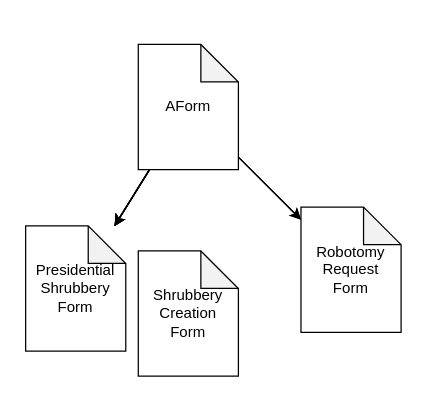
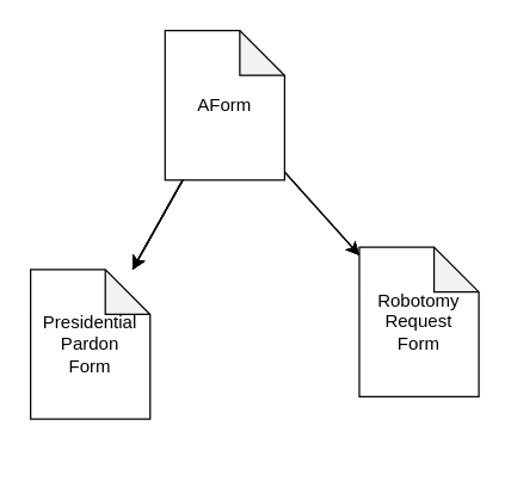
- <mxCell id="9" value="AForm" style="shape=note;whiteSpace=wrap;html=1;backgroundOutline=1;darkOpacity=0.05;" parent="1" vertex="1"><mxGeometry x="110" y="35" width="80" height="100" as="geometry" /></mxCell>
+ <mxCell id="9" value="AForm" style="shape=note;whiteSpace=wrap;html=1;backgroundOutline=1;darkOpacity=0.05;" parent="1" vertex="1"><mxGeometry x="110" y="20" width="80" height="100" as="geometry" /></mxCell>
- <mxCell id="10" value="Presidential&lt;br&gt;Shrubbery&lt;br&gt;Form" style="shape=note;whiteSpace=wrap;html=1;backgroundOutline=1;darkOpacity=0.05;" parent="1" vertex="1"><mxGeometry x="20" y="180" width="80" height="100" as="geometry" /></mxCell>
+ <mxCell id="10" value="Presidential&lt;br&gt;Pardon&lt;br&gt;Form" style="shape=note;whiteSpace=wrap;html=1;backgroundOutline=1;darkOpacity=0.05;" parent="1" vertex="1"><mxGeometry x="20" y="180" width="80" height="100" as="geometry" /></mxCell>
- <mxCell id="12" value="Shrubbery&lt;br&gt;Creation&lt;br&gt;Form" style="shape=note;whiteSpace=wrap;html=1;backgroundOutline=1;darkOpacity=0.05;" parent="1" vertex="1"><mxGeometry x="110" y="200" width="80" height="100" as="geometry" /></mxCell>
